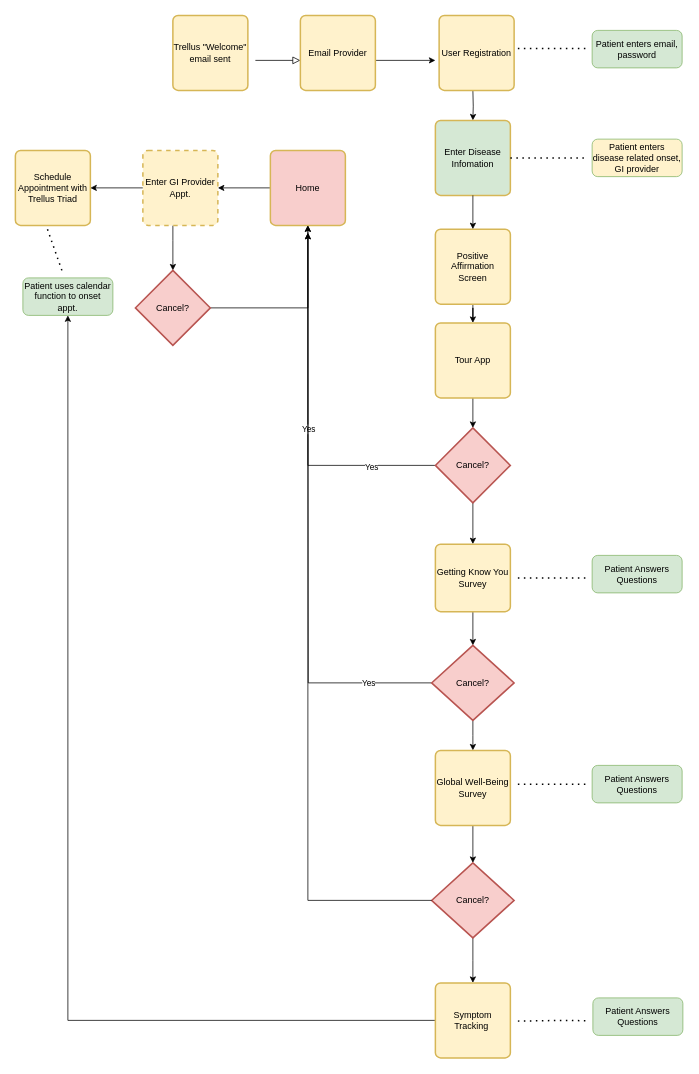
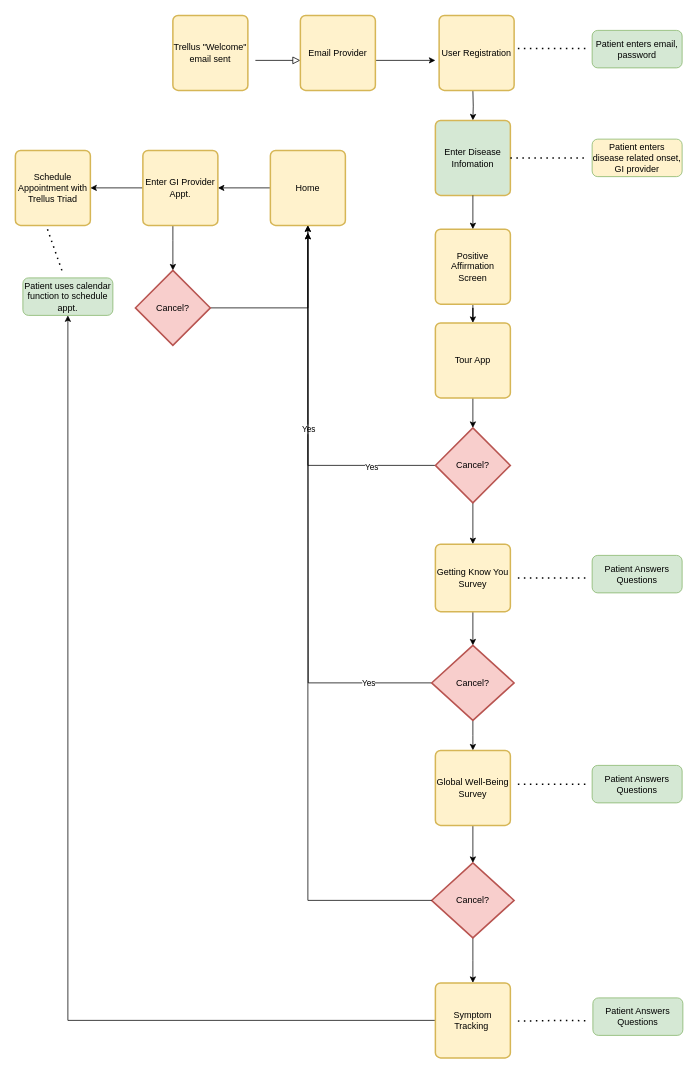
- <mxCell id="33" value="Enter GI Provider Appt." style="rounded=1;whiteSpace=wrap;html=1;absoluteArcSize=1;arcSize=14;strokeWidth=2;fillColor=#fff2cc;strokeColor=#d6b656;dashed=1;" vertex="1" parent="1"><mxGeometry x="190" y="200" width="100" height="100" as="geometry" /></mxCell>
+ <mxCell id="33" value="Enter GI Provider Appt." style="rounded=1;whiteSpace=wrap;html=1;absoluteArcSize=1;arcSize=14;strokeWidth=2;fillColor=#fff2cc;strokeColor=#d6b656;" vertex="1" parent="1"><mxGeometry x="190" y="200" width="100" height="100" as="geometry" /></mxCell>
- <mxCell id="13" value="Home" style="rounded=1;whiteSpace=wrap;html=1;absoluteArcSize=1;arcSize=14;strokeWidth=2;fillColor=#f8cecc;strokeColor=#d6b656;" parent="1" vertex="1"><mxGeometry x="360" y="200" width="100" height="100" as="geometry" /></mxCell>
+ <mxCell id="13" value="Home" style="rounded=1;whiteSpace=wrap;html=1;absoluteArcSize=1;arcSize=14;strokeWidth=2;fillColor=#fff2cc;strokeColor=#d6b656;" parent="1" vertex="1"><mxGeometry x="360" y="200" width="100" height="100" as="geometry" /></mxCell>
- <mxCell id="51" value="Patient uses calendar function to onset appt." style="rounded=1;whiteSpace=wrap;html=1;fillColor=#d5e8d4;strokeColor=#82b366;" vertex="1" parent="1"><mxGeometry x="30" y="370" width="120" height="50" as="geometry" /></mxCell>
+ <mxCell id="51" value="Patient uses calendar function to schedule appt." style="rounded=1;whiteSpace=wrap;html=1;fillColor=#d5e8d4;strokeColor=#82b366;" vertex="1" parent="1"><mxGeometry x="30" y="370" width="120" height="50" as="geometry" /></mxCell>
